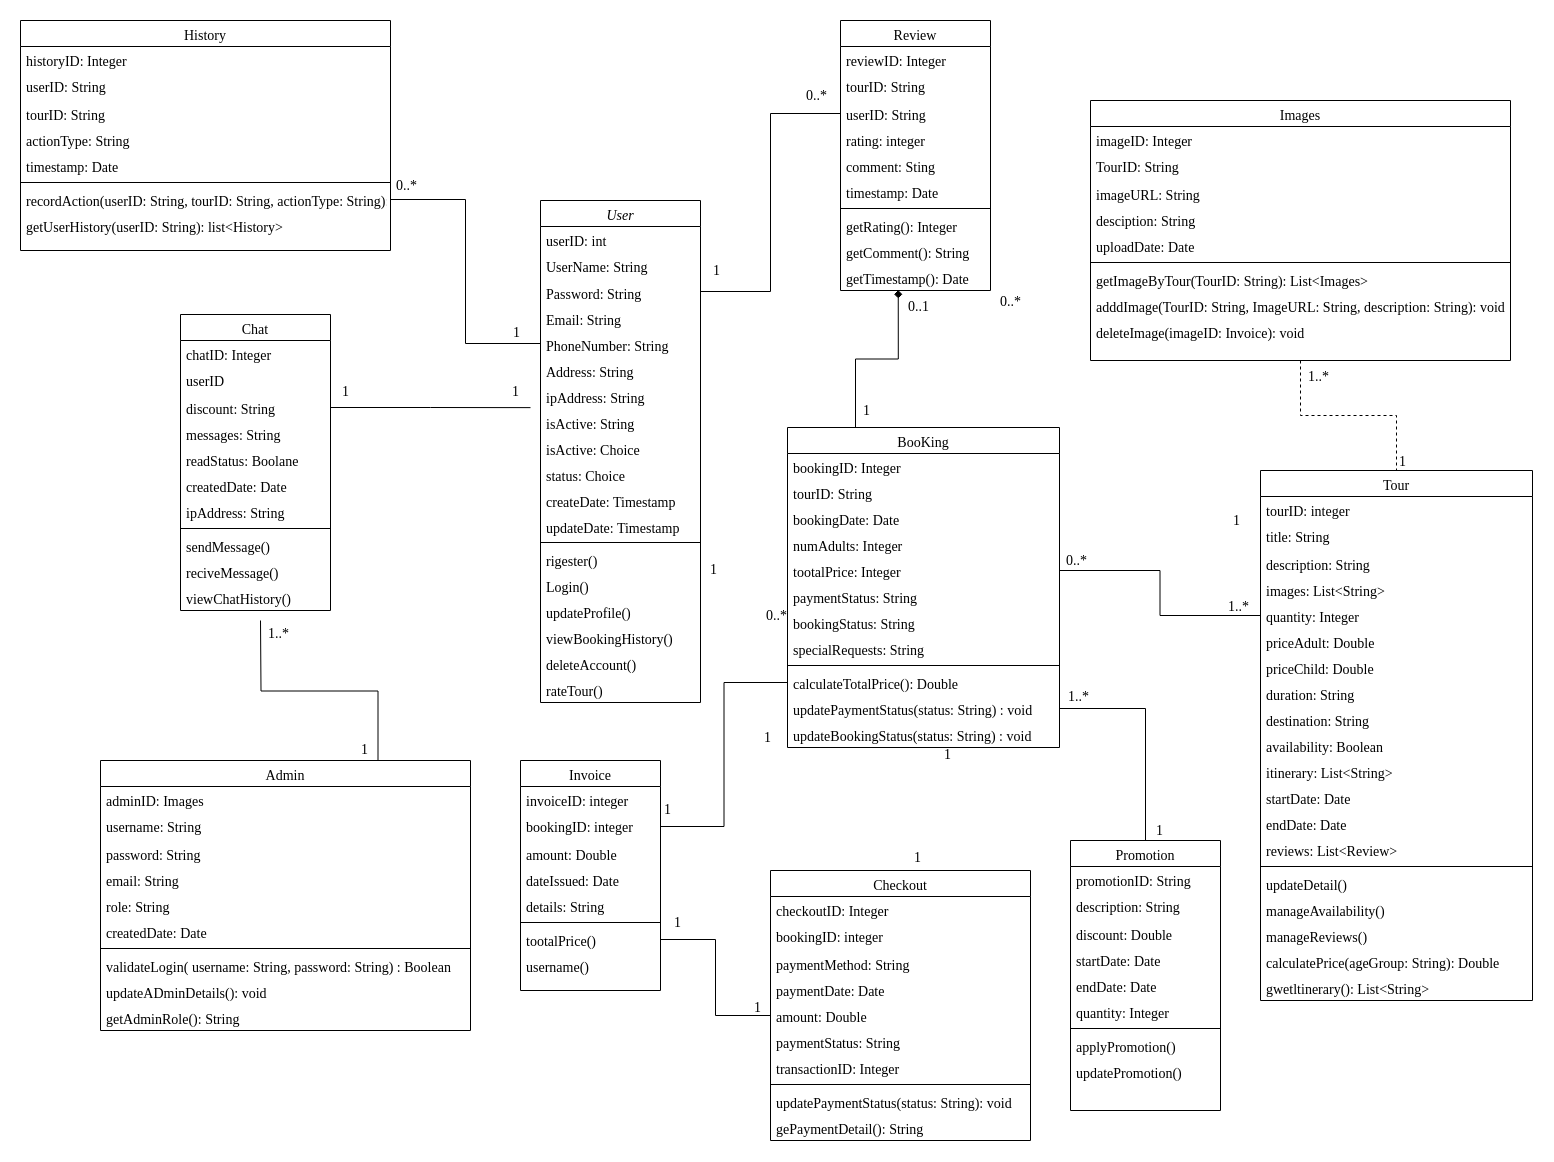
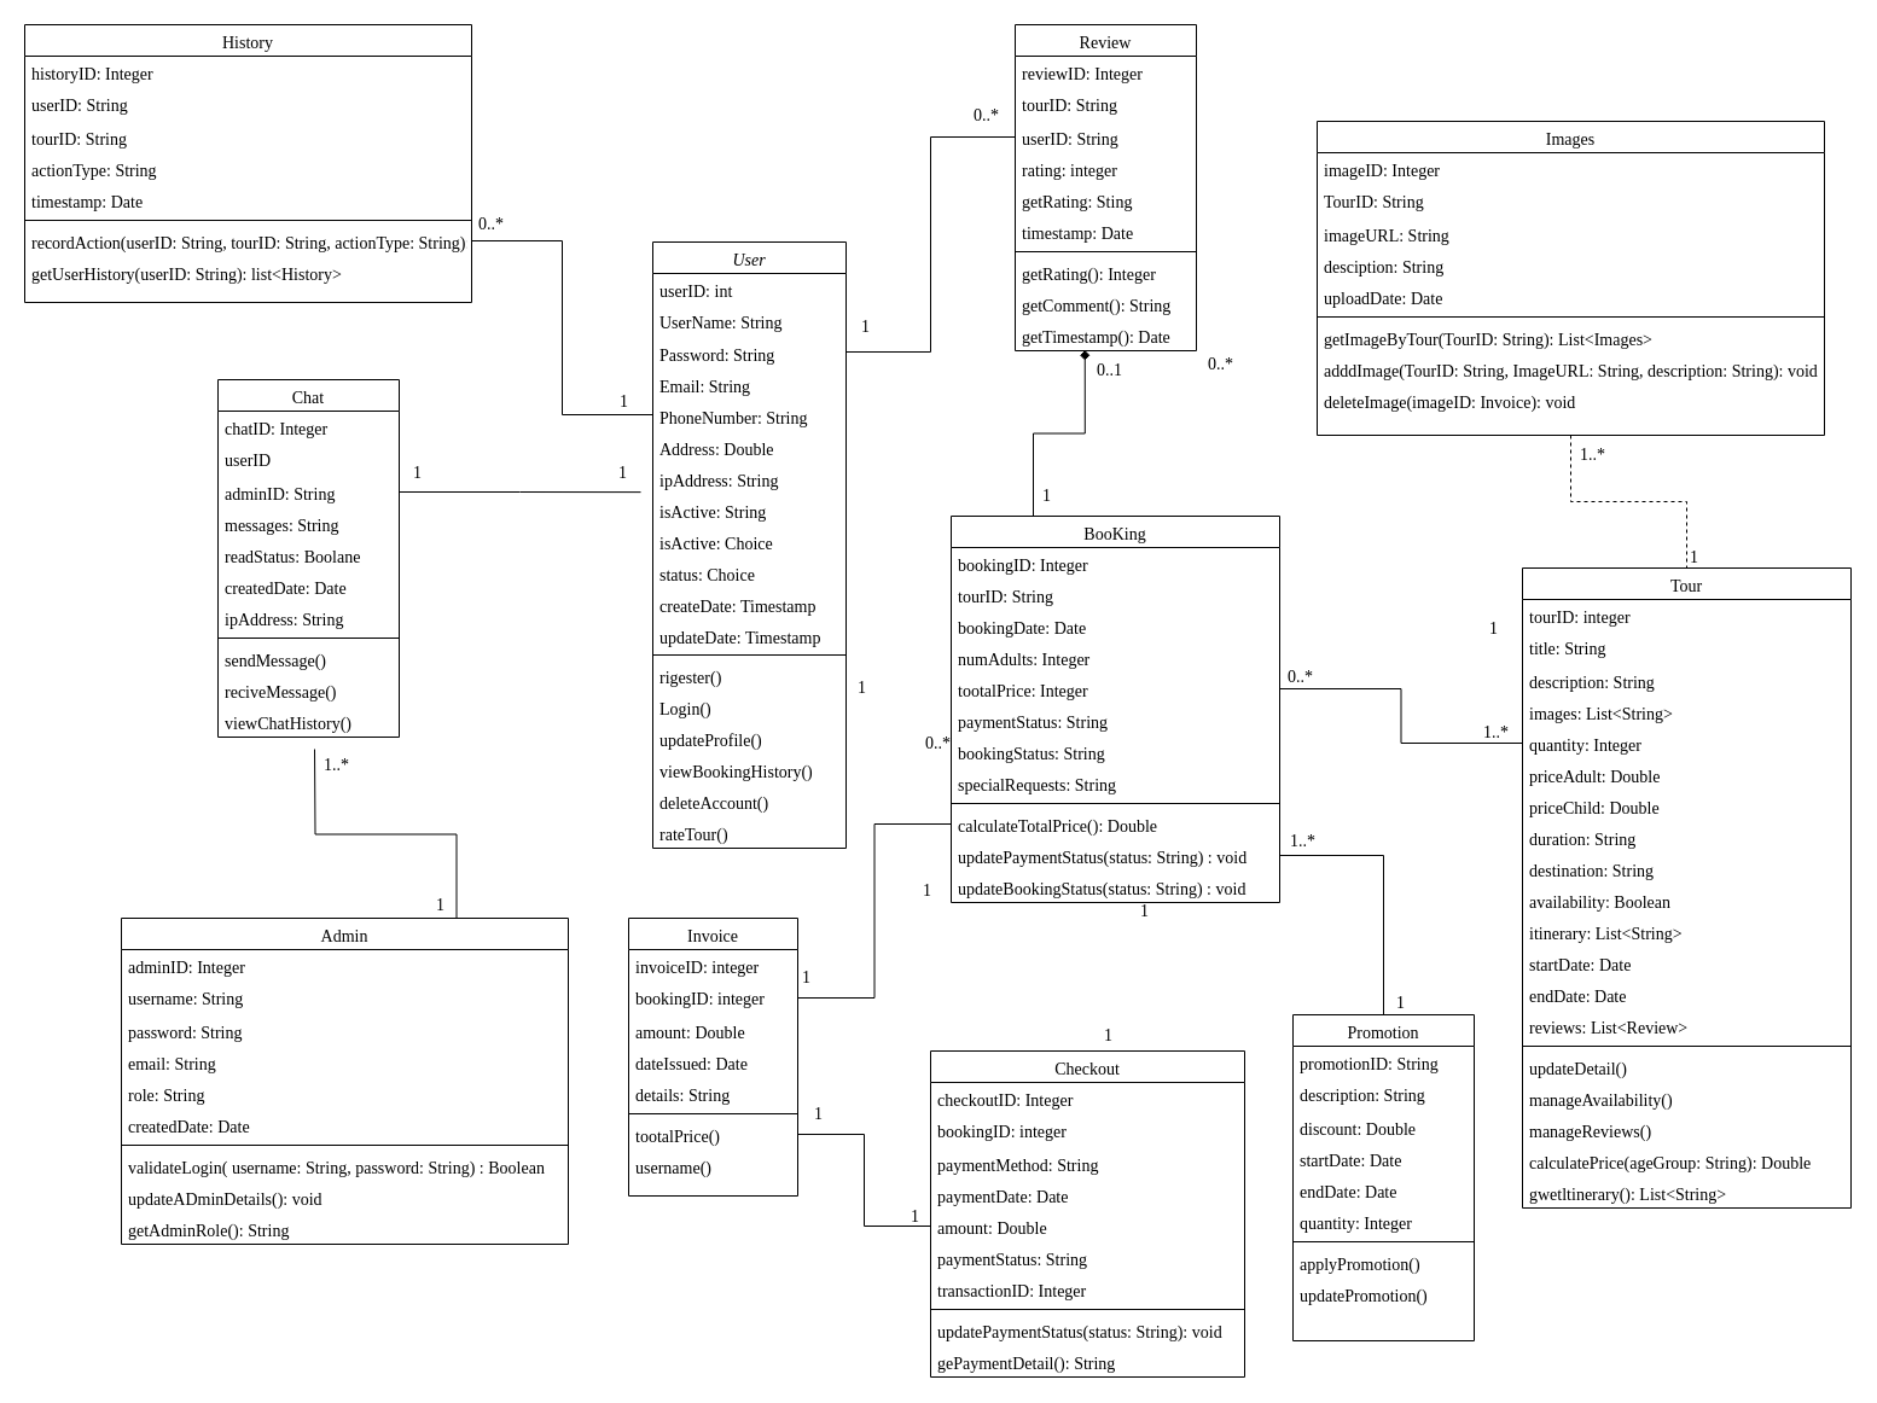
- <mxCell id="83" value="comment: Sting" style="text;align=left;verticalAlign=top;spacingLeft=4;spacingRight=4;overflow=hidden;rotatable=0;points=[[0,0.5],[1,0.5]];portConstraint=eastwest;rounded=0;shadow=0;html=0;fontFamily=Times New Roman;fontSize=14;" parent="78" vertex="1"><mxGeometry y="132" width="150" height="26" as="geometry" /></mxCell>
+ <mxCell id="83" value="getRating: Sting" style="text;align=left;verticalAlign=top;spacingLeft=4;spacingRight=4;overflow=hidden;rotatable=0;points=[[0,0.5],[1,0.5]];portConstraint=eastwest;rounded=0;shadow=0;html=0;fontFamily=Times New Roman;fontSize=14;" parent="78" vertex="1"><mxGeometry y="132" width="150" height="26" as="geometry" /></mxCell>
- <mxCell id="8" value="Address: String" style="text;align=left;verticalAlign=bottom;spacingLeft=4;spacingRight=4;overflow=hidden;rotatable=0;points=[[0,0.5],[1,0.5]];portConstraint=eastwest;rounded=0;shadow=0;html=0;fontFamily=Times New Roman;fontSize=14;" parent="2" vertex="1"><mxGeometry y="156" width="160" height="26" as="geometry" /></mxCell>
+ <mxCell id="8" value="Address: Double" style="text;align=left;verticalAlign=bottom;spacingLeft=4;spacingRight=4;overflow=hidden;rotatable=0;points=[[0,0.5],[1,0.5]];portConstraint=eastwest;rounded=0;shadow=0;html=0;fontFamily=Times New Roman;fontSize=14;" parent="2" vertex="1"><mxGeometry y="156" width="160" height="26" as="geometry" /></mxCell>
- <mxCell id="102" value="discount: String" style="text;align=left;verticalAlign=top;spacingLeft=4;spacingRight=4;overflow=hidden;rotatable=0;points=[[0,0.5],[1,0.5]];portConstraint=eastwest;rounded=0;shadow=0;html=0;fontFamily=Times New Roman;fontSize=14;" parent="98" vertex="1"><mxGeometry y="80" width="150" height="26" as="geometry" /></mxCell>
+ <mxCell id="102" value="adminID: String" style="text;align=left;verticalAlign=top;spacingLeft=4;spacingRight=4;overflow=hidden;rotatable=0;points=[[0,0.5],[1,0.5]];portConstraint=eastwest;rounded=0;shadow=0;html=0;fontFamily=Times New Roman;fontSize=14;" parent="98" vertex="1"><mxGeometry y="80" width="150" height="26" as="geometry" /></mxCell>
- <mxCell id="113" value="adminID: Images" style="text;align=left;verticalAlign=top;spacingLeft=4;spacingRight=4;overflow=hidden;rotatable=0;points=[[0,0.5],[1,0.5]];portConstraint=eastwest;fontFamily=Times New Roman;fontSize=14;" parent="112" vertex="1"><mxGeometry y="26" width="370" height="26" as="geometry" /></mxCell>
+ <mxCell id="113" value="adminID: Integer" style="text;align=left;verticalAlign=top;spacingLeft=4;spacingRight=4;overflow=hidden;rotatable=0;points=[[0,0.5],[1,0.5]];portConstraint=eastwest;fontFamily=Times New Roman;fontSize=14;" parent="112" vertex="1"><mxGeometry y="26" width="370" height="26" as="geometry" /></mxCell>
